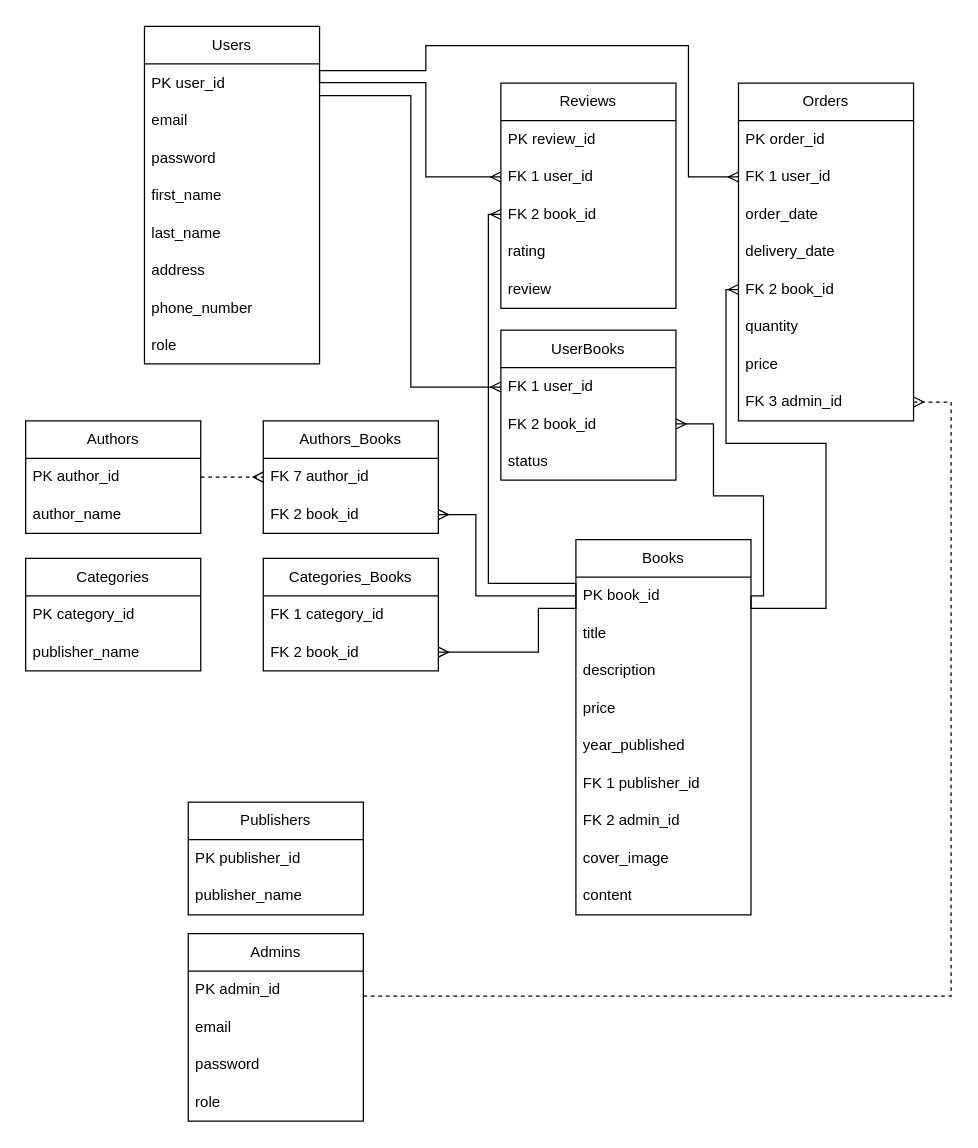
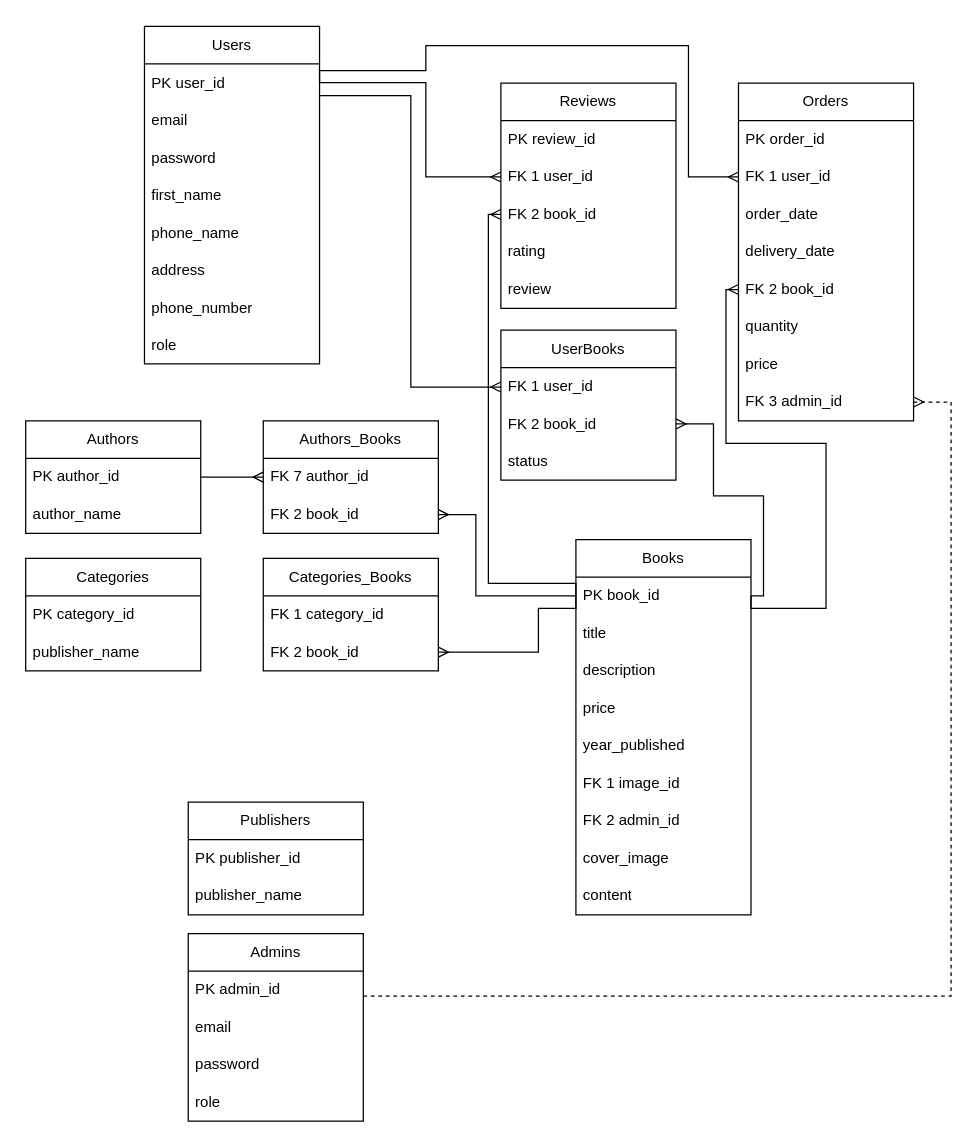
- <mxCell id="7" value="last_name" style="text;strokeColor=none;fillColor=none;align=left;verticalAlign=middle;spacingLeft=4;spacingRight=4;overflow=hidden;points=[[0,0.5],[1,0.5]];portConstraint=eastwest;rotatable=0;whiteSpace=wrap;html=1;" parent="2" vertex="1"><mxGeometry y="150" width="140" height="30" as="geometry" /></mxCell>
+ <mxCell id="7" value="phone_name" style="text;strokeColor=none;fillColor=none;align=left;verticalAlign=middle;spacingLeft=4;spacingRight=4;overflow=hidden;points=[[0,0.5],[1,0.5]];portConstraint=eastwest;rotatable=0;whiteSpace=wrap;html=1;" parent="2" vertex="1"><mxGeometry y="150" width="140" height="30" as="geometry" /></mxCell>
- <mxCell id="63" style="edgeStyle=orthogonalEdgeStyle;rounded=0;orthogonalLoop=1;jettySize=auto;html=1;exitX=1;exitY=0.5;exitDx=0;exitDy=0;entryX=0;entryY=0.5;entryDx=0;entryDy=0;endArrow=ERmany;endFill=0;dashed=1;" parent="1" source="27" target="56" edge="1"><mxGeometry relative="1" as="geometry" /></mxCell>
+ <mxCell id="63" style="edgeStyle=orthogonalEdgeStyle;rounded=0;orthogonalLoop=1;jettySize=auto;html=1;exitX=1;exitY=0.5;exitDx=0;exitDy=0;entryX=0;entryY=0.5;entryDx=0;entryDy=0;endArrow=ERmany;endFill=0;" parent="1" source="27" target="56" edge="1"><mxGeometry relative="1" as="geometry" /></mxCell>
- <mxCell id="22" value="FK 1 publisher_id" style="text;strokeColor=none;fillColor=none;align=left;verticalAlign=middle;spacingLeft=4;spacingRight=4;overflow=hidden;points=[[0,0.5],[1,0.5]];portConstraint=eastwest;rotatable=0;whiteSpace=wrap;html=1;" parent="16" vertex="1"><mxGeometry y="180" width="140" height="30" as="geometry" /></mxCell>
+ <mxCell id="22" value="FK 1 image_id" style="text;strokeColor=none;fillColor=none;align=left;verticalAlign=middle;spacingLeft=4;spacingRight=4;overflow=hidden;points=[[0,0.5],[1,0.5]];portConstraint=eastwest;rotatable=0;whiteSpace=wrap;html=1;" parent="16" vertex="1"><mxGeometry y="180" width="140" height="30" as="geometry" /></mxCell>
